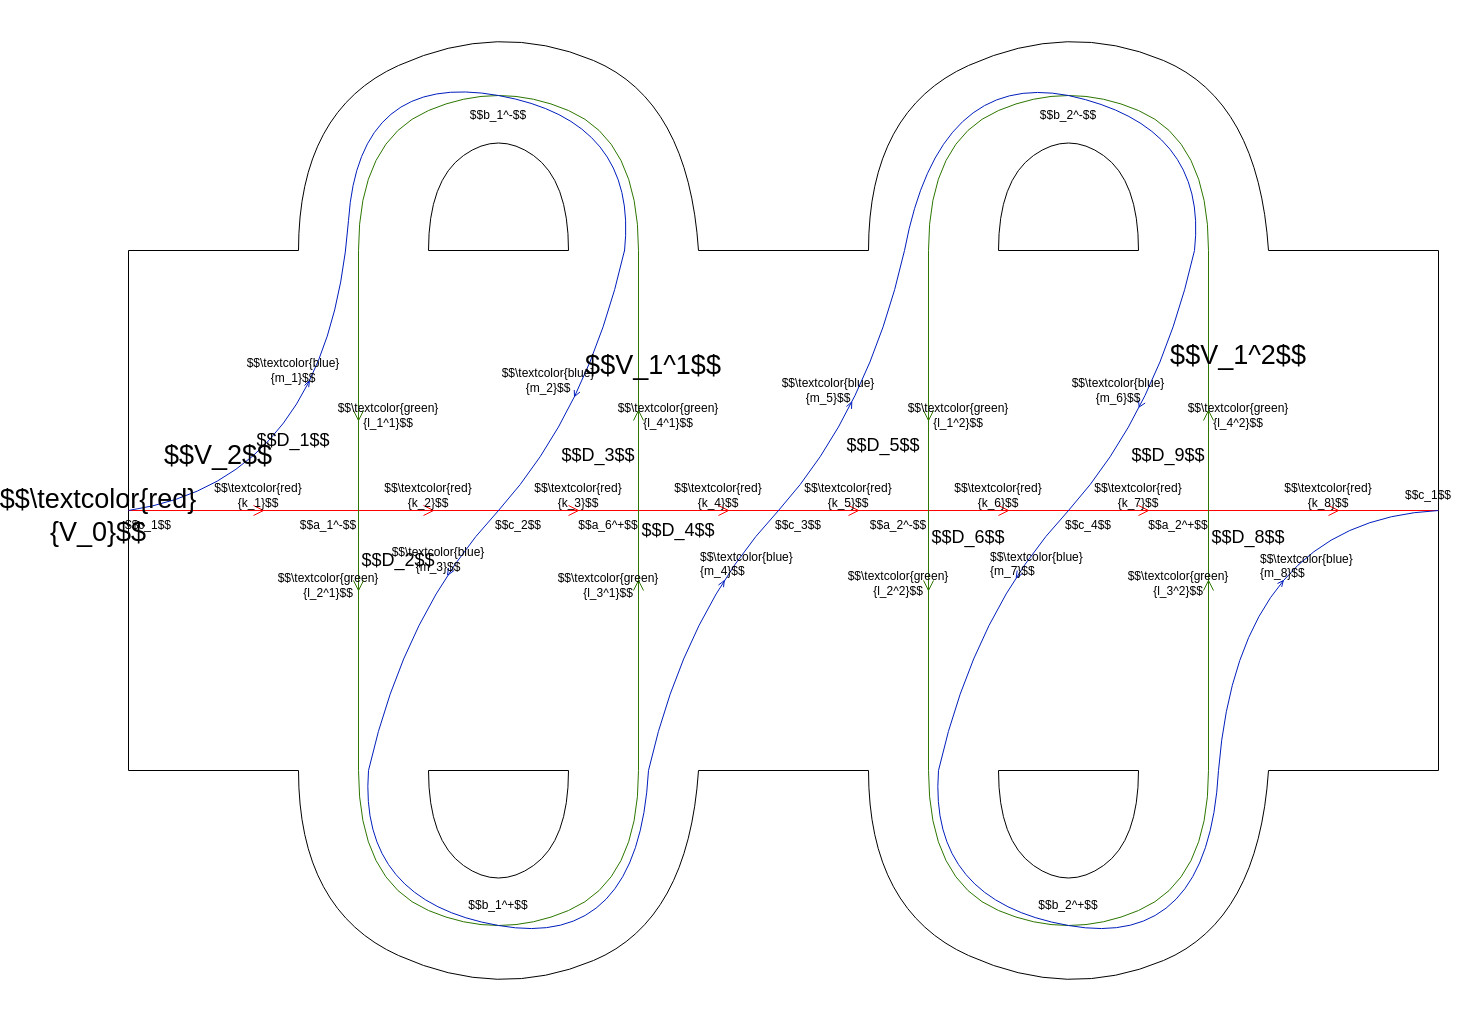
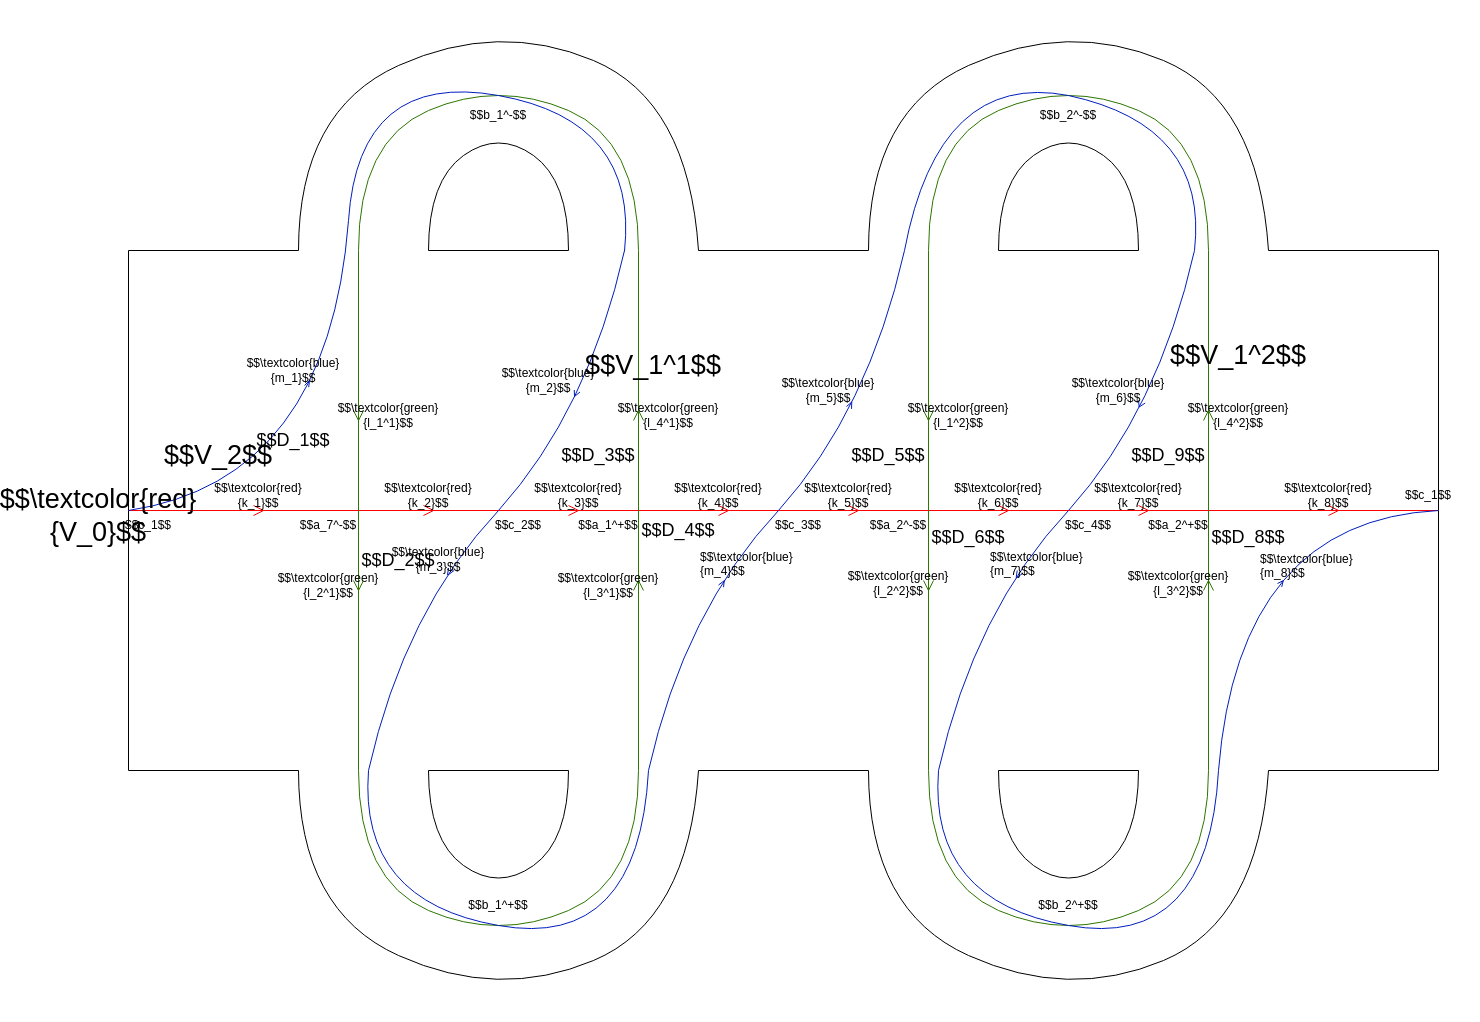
- <mxCell id="140" value="$$D_5$$" style="text;html=1;align=center;verticalAlign=middle;whiteSpace=wrap;rounded=0;fontSize=18;" vertex="1" parent="1"><mxGeometry x="805" y="430" width="60" height="30" as="geometry" /></mxCell>
+ <mxCell id="140" value="$$D_5$$" style="text;html=1;align=center;verticalAlign=middle;whiteSpace=wrap;rounded=0;fontSize=18;" vertex="1" parent="1"><mxGeometry x="810" y="440" width="60" height="30" as="geometry" /></mxCell>
- <mxCell id="124" value="$$a_1^-$$" style="text;html=1;align=center;verticalAlign=middle;whiteSpace=wrap;rounded=0;" vertex="1" parent="1"><mxGeometry x="250" y="510" width="60" height="30" as="geometry" /></mxCell>
+ <mxCell id="124" value="$$a_7^-$$" style="text;html=1;align=center;verticalAlign=middle;whiteSpace=wrap;rounded=0;" vertex="1" parent="1"><mxGeometry x="250" y="510" width="60" height="30" as="geometry" /></mxCell>
- <mxCell id="129" value="$$a_6^+$$" style="text;html=1;align=center;verticalAlign=middle;whiteSpace=wrap;rounded=0;" vertex="1" parent="1"><mxGeometry x="530" y="510" width="60" height="30" as="geometry" /></mxCell>
+ <mxCell id="129" value="$$a_1^+$$" style="text;html=1;align=center;verticalAlign=middle;whiteSpace=wrap;rounded=0;" vertex="1" parent="1"><mxGeometry x="530" y="510" width="60" height="30" as="geometry" /></mxCell>
